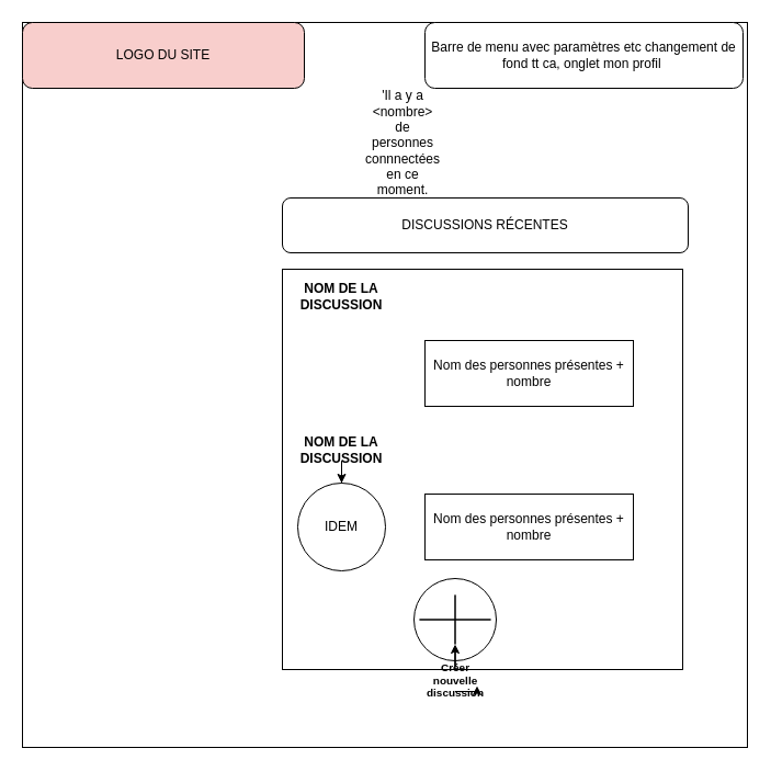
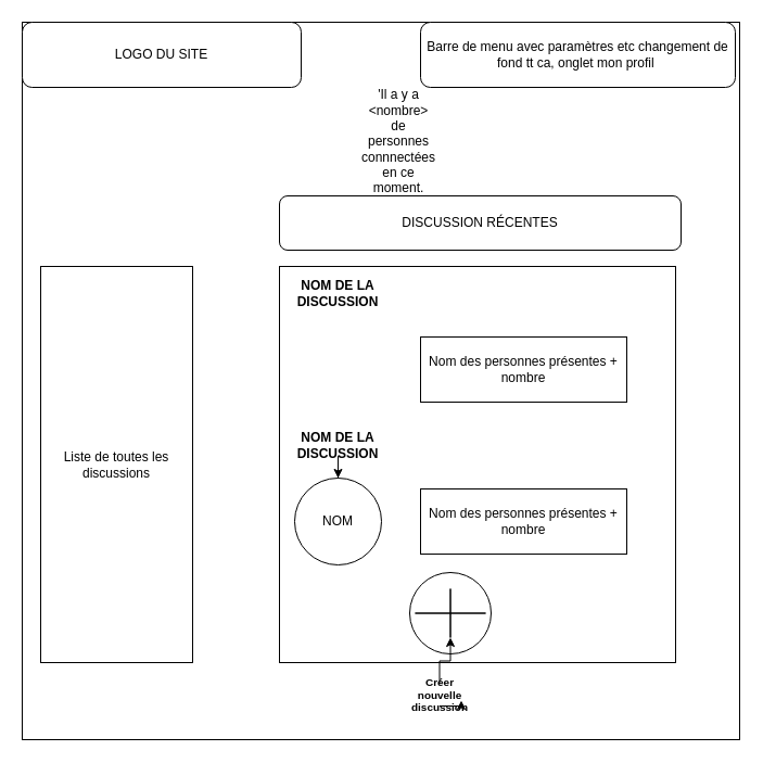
- <mxCell id="3" value="LOGO DU SITE" style="rounded=1;whiteSpace=wrap;html=1;fillColor=#f8cecc;" vertex="1" parent="1"><mxGeometry x="20" y="20" width="257" height="60" as="geometry" /></mxCell>
+ <mxCell id="3" value="LOGO DU SITE" style="rounded=1;whiteSpace=wrap;html=1;" vertex="1" parent="1"><mxGeometry x="20" y="20" width="257" height="60" as="geometry" /></mxCell>
- <mxCell id="5" value="DISCUSSIONS RÉCENTES" style="rounded=1;whiteSpace=wrap;html=1;" vertex="1" parent="1"><mxGeometry x="257" y="180" width="370" height="50" as="geometry" /></mxCell>
+ <mxCell id="5" value="DISCUSSION RÉCENTES" style="rounded=1;whiteSpace=wrap;html=1;" vertex="1" parent="1"><mxGeometry x="257" y="180" width="370" height="50" as="geometry" /></mxCell>
+ <mxCell id="18" value="Liste de toutes les discussions" style="rounded=0;whiteSpace=wrap;html=1;" vertex="1" parent="1"><mxGeometry x="37" y="245" width="140" height="365" as="geometry" /></mxCell>
- <mxCell id="6" value="IDEM" style="ellipse;whiteSpace=wrap;html=1;aspect=fixed;" vertex="1" parent="1"><mxGeometry x="271" y="440" width="80" height="80" as="geometry" /></mxCell>
+ <mxCell id="6" value="NOM" style="ellipse;whiteSpace=wrap;html=1;aspect=fixed;" vertex="1" parent="1"><mxGeometry x="271" y="440" width="80" height="80" as="geometry" /></mxCell>
- <mxCell id="15" value="&lt;h5&gt;Créer nouvelle discussion&lt;/h5&gt;" style="text;html=1;strokeColor=none;fillColor=none;align=center;verticalAlign=middle;whiteSpace=wrap;rounded=0;" vertex="1" parent="1"><mxGeometry x="394.5" y="610" width="40" height="20" as="geometry" /></mxCell>
+ <mxCell id="15" value="&lt;h5&gt;Créer nouvelle discussion&lt;/h5&gt;" style="text;html=1;strokeColor=none;fillColor=none;align=center;verticalAlign=middle;whiteSpace=wrap;rounded=0;" vertex="1" parent="1"><mxGeometry x="384.5" y="630" width="40" height="20" as="geometry" /></mxCell>
